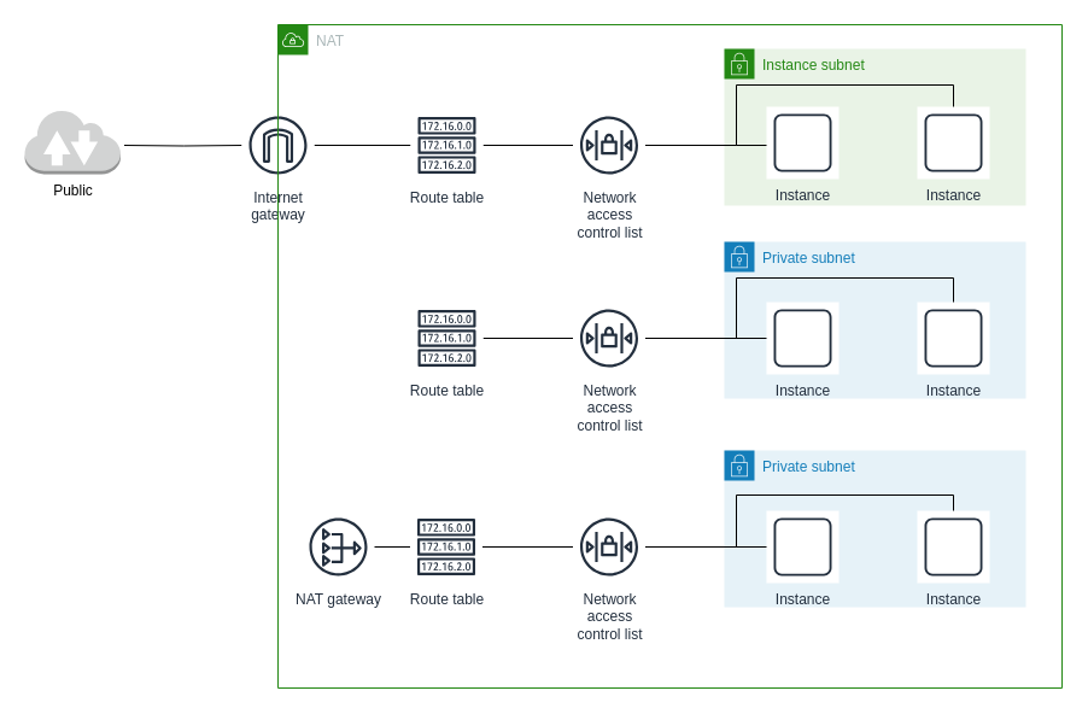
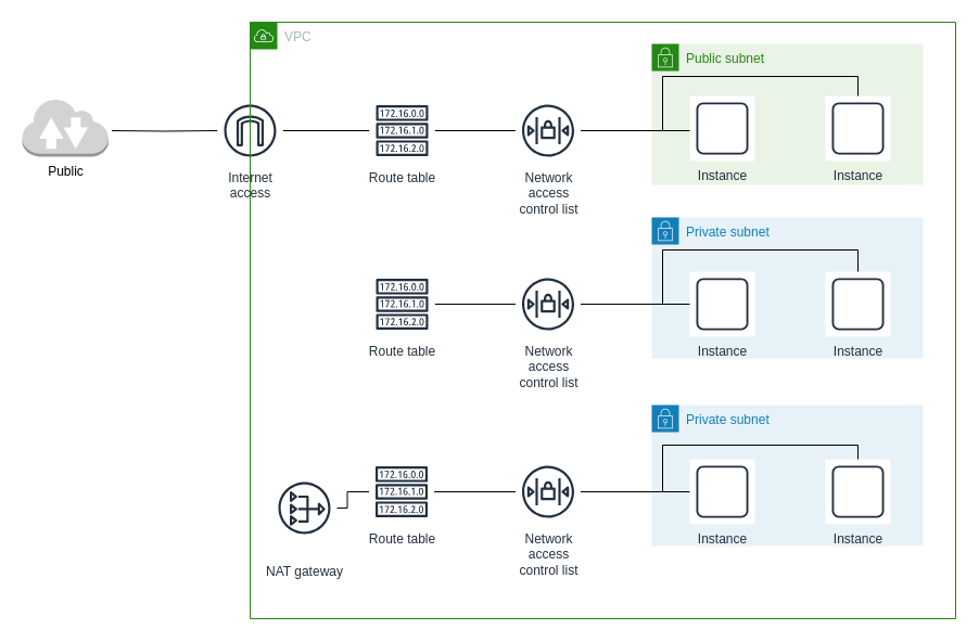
- <mxCell id="12" value="NAT" style="points=[[0,0],[0.25,0],[0.5,0],[0.75,0],[1,0],[1,0.25],[1,0.5],[1,0.75],[1,1],[0.75,1],[0.5,1],[0.25,1],[0,1],[0,0.75],[0,0.5],[0,0.25]];outlineConnect=0;gradientColor=none;html=1;whiteSpace=wrap;fontSize=12;fontStyle=0;container=1;pointerEvents=0;collapsible=0;recursiveResize=0;shape=mxgraph.aws4.group;grIcon=mxgraph.aws4.group_vpc;strokeColor=#248814;fillColor=none;verticalAlign=top;align=left;spacingLeft=30;fontColor=#AAB7B8;dashed=0;" parent="1" vertex="1"><mxGeometry x="230" y="20" width="650" height="550" as="geometry" /></mxCell>
+ <mxCell id="12" value="VPC" style="points=[[0,0],[0.25,0],[0.5,0],[0.75,0],[1,0],[1,0.25],[1,0.5],[1,0.75],[1,1],[0.75,1],[0.5,1],[0.25,1],[0,1],[0,0.75],[0,0.5],[0,0.25]];outlineConnect=0;gradientColor=none;html=1;whiteSpace=wrap;fontSize=12;fontStyle=0;container=1;pointerEvents=0;collapsible=0;recursiveResize=0;shape=mxgraph.aws4.group;grIcon=mxgraph.aws4.group_vpc;strokeColor=#248814;fillColor=none;verticalAlign=top;align=left;spacingLeft=30;fontColor=#AAB7B8;dashed=0;" parent="1" vertex="1"><mxGeometry x="230" y="20" width="650" height="550" as="geometry" /></mxCell>
- <mxCell id="2" value="Instance subnet" style="points=[[0,0],[0.25,0],[0.5,0],[0.75,0],[1,0],[1,0.25],[1,0.5],[1,0.75],[1,1],[0.75,1],[0.5,1],[0.25,1],[0,1],[0,0.75],[0,0.5],[0,0.25]];outlineConnect=0;gradientColor=none;html=1;whiteSpace=wrap;fontSize=12;fontStyle=0;container=1;pointerEvents=0;collapsible=0;recursiveResize=0;shape=mxgraph.aws4.group;grIcon=mxgraph.aws4.group_security_group;grStroke=0;strokeColor=#248814;fillColor=#E9F3E6;verticalAlign=top;align=left;spacingLeft=30;fontColor=#248814;dashed=0;" parent="1" vertex="1"><mxGeometry x="600" y="40" width="250" height="130" as="geometry" /></mxCell>
+ <mxCell id="2" value="Public subnet" style="points=[[0,0],[0.25,0],[0.5,0],[0.75,0],[1,0],[1,0.25],[1,0.5],[1,0.75],[1,1],[0.75,1],[0.5,1],[0.25,1],[0,1],[0,0.75],[0,0.5],[0,0.25]];outlineConnect=0;gradientColor=none;html=1;whiteSpace=wrap;fontSize=12;fontStyle=0;container=1;pointerEvents=0;collapsible=0;recursiveResize=0;shape=mxgraph.aws4.group;grIcon=mxgraph.aws4.group_security_group;grStroke=0;strokeColor=#248814;fillColor=#E9F3E6;verticalAlign=top;align=left;spacingLeft=30;fontColor=#248814;dashed=0;" parent="1" vertex="1"><mxGeometry x="600" y="40" width="250" height="130" as="geometry" /></mxCell>
- <mxCell id="7" value="Internet&#10;gateway" style="sketch=0;outlineConnect=0;fontColor=#232F3E;gradientColor=none;strokeColor=#232F3E;fillColor=#ffffff;dashed=0;verticalLabelPosition=bottom;verticalAlign=top;align=center;html=1;fontSize=12;fontStyle=0;aspect=fixed;shape=mxgraph.aws4.resourceIcon;resIcon=mxgraph.aws4.internet_gateway;flipV=0;" parent="1" vertex="1"><mxGeometry x="200" y="90" width="60" height="60" as="geometry" /></mxCell>
+ <mxCell id="7" value="Internet&#10;access" style="sketch=0;outlineConnect=0;fontColor=#232F3E;gradientColor=none;strokeColor=#232F3E;fillColor=#ffffff;dashed=0;verticalLabelPosition=bottom;verticalAlign=top;align=center;html=1;fontSize=12;fontStyle=0;aspect=fixed;shape=mxgraph.aws4.resourceIcon;resIcon=mxgraph.aws4.internet_gateway;flipV=0;" parent="1" vertex="1"><mxGeometry x="200" y="90" width="60" height="60" as="geometry" /></mxCell>
- <mxCell id="13" value="NAT gateway" style="sketch=0;outlineConnect=0;fontColor=#232F3E;gradientColor=none;strokeColor=#232F3E;fillColor=#ffffff;dashed=0;verticalLabelPosition=bottom;verticalAlign=top;align=center;html=1;fontSize=12;fontStyle=0;aspect=fixed;shape=mxgraph.aws4.resourceIcon;resIcon=mxgraph.aws4.nat_gateway;" parent="12" vertex="1"><mxGeometry x="20" y="403" width="60" height="60" as="geometry" /></mxCell>
+ <mxCell id="13" value="NAT gateway" style="sketch=0;outlineConnect=0;fontColor=#232F3E;gradientColor=none;strokeColor=#232F3E;fillColor=#ffffff;dashed=0;verticalLabelPosition=bottom;verticalAlign=top;align=center;html=1;fontSize=12;fontStyle=0;aspect=fixed;shape=mxgraph.aws4.resourceIcon;resIcon=mxgraph.aws4.nat_gateway;" parent="12" vertex="1"><mxGeometry x="20" y="403" width="60" height="90" as="geometry" /></mxCell>
